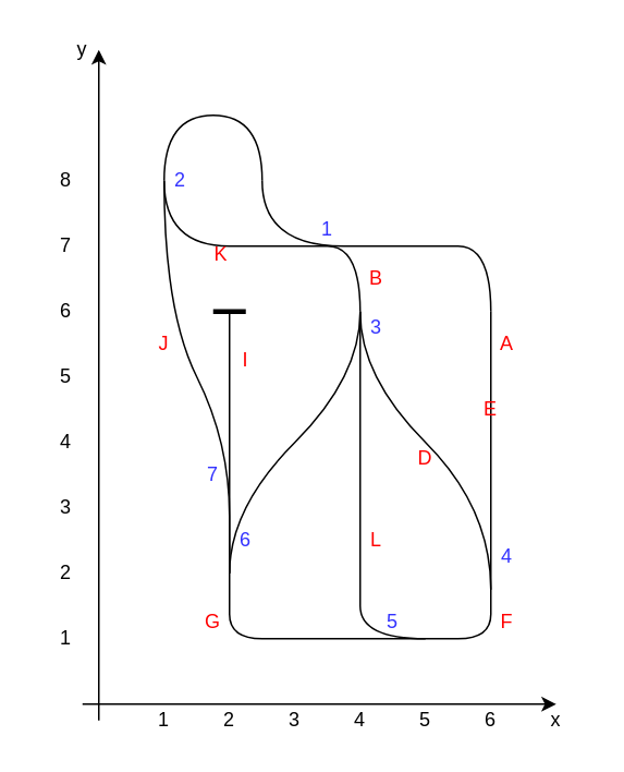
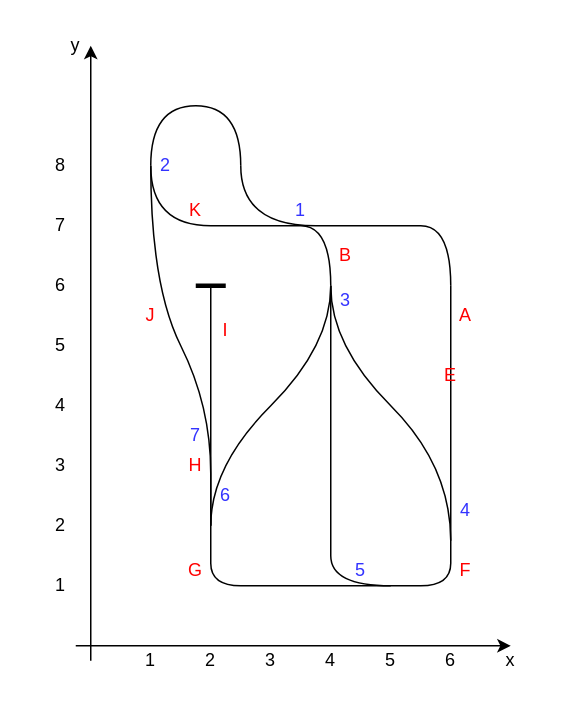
- <mxCell id="20" value="K" style="text;html=1;strokeColor=none;fillColor=none;align=center;verticalAlign=middle;whiteSpace=wrap;rounded=0;labelBackgroundColor=none;fontColor=#FF0000;" vertex="1" parent="1"><mxGeometry x="115" y="145" width="40" height="20" as="geometry" /></mxCell>
+ <mxCell id="20" value="K" style="text;html=1;strokeColor=none;fillColor=none;align=center;verticalAlign=middle;whiteSpace=wrap;rounded=0;labelBackgroundColor=none;fontColor=#FF0000;" vertex="1" parent="1"><mxGeometry x="110" y="130" width="40" height="20" as="geometry" /></mxCell>
- <mxCell id="13" value="D" style="text;html=1;strokeColor=none;fillColor=none;align=center;verticalAlign=middle;whiteSpace=wrap;rounded=0;labelBackgroundColor=none;fontColor=#FF0000;" vertex="1" parent="1"><mxGeometry x="240" y="270" width="40" height="20" as="geometry" /></mxCell>
+ <mxCell id="17" value="H" style="text;html=1;strokeColor=none;fillColor=none;align=center;verticalAlign=middle;whiteSpace=wrap;rounded=0;labelBackgroundColor=none;fontColor=#FF0000;" vertex="1" parent="1"><mxGeometry x="110" y="300" width="40" height="20" as="geometry" /></mxCell>
- <mxCell id="21" value="L" style="text;html=1;strokeColor=none;fillColor=none;align=center;verticalAlign=middle;whiteSpace=wrap;rounded=0;labelBackgroundColor=none;fontColor=#FF0000;" vertex="1" parent="1"><mxGeometry x="210" y="320" width="40" height="20" as="geometry" /></mxCell>
